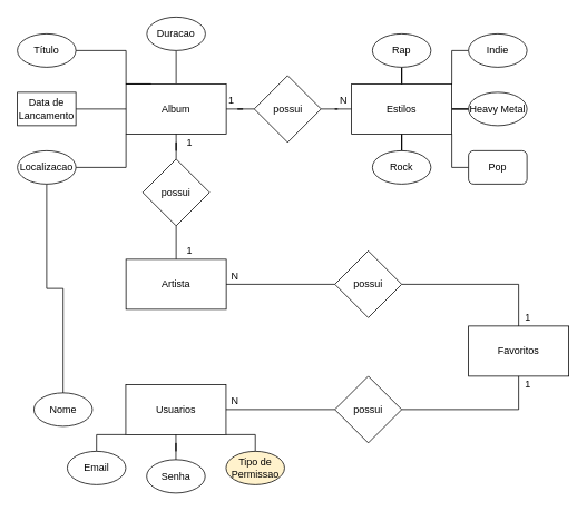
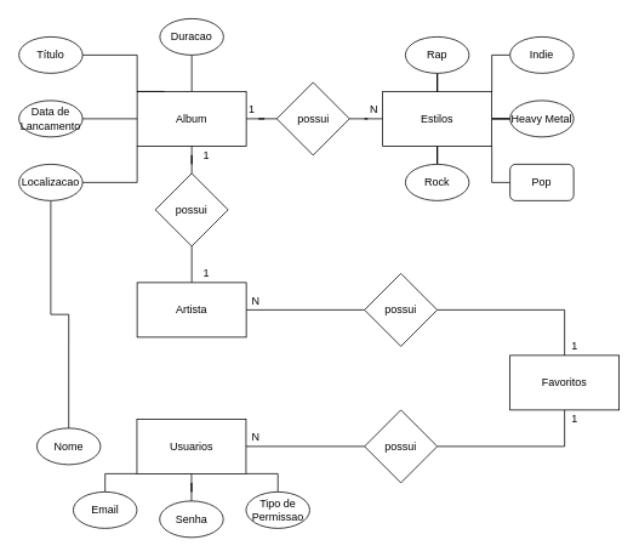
- <mxCell id="36" value="Data de Lancamento" style="whiteSpace=wrap;html=1;rounded=0;" parent="1" vertex="1"><mxGeometry x="20" y="110" width="70" height="40" as="geometry" /></mxCell>
+ <mxCell id="36" value="Data de Lancamento" style="ellipse;whiteSpace=wrap;html=1;" parent="1" vertex="1"><mxGeometry x="20" y="110" width="70" height="40" as="geometry" /></mxCell>
- <mxCell id="16" value="Tipo de Permissao" style="ellipse;whiteSpace=wrap;html=1;fillColor=#fff2cc;" parent="1" vertex="1"><mxGeometry x="269.75" y="540" width="70" height="40" as="geometry" /></mxCell>
+ <mxCell id="16" value="Tipo de Permissao" style="ellipse;whiteSpace=wrap;html=1;" parent="1" vertex="1"><mxGeometry x="269.75" y="540" width="70" height="40" as="geometry" /></mxCell>
